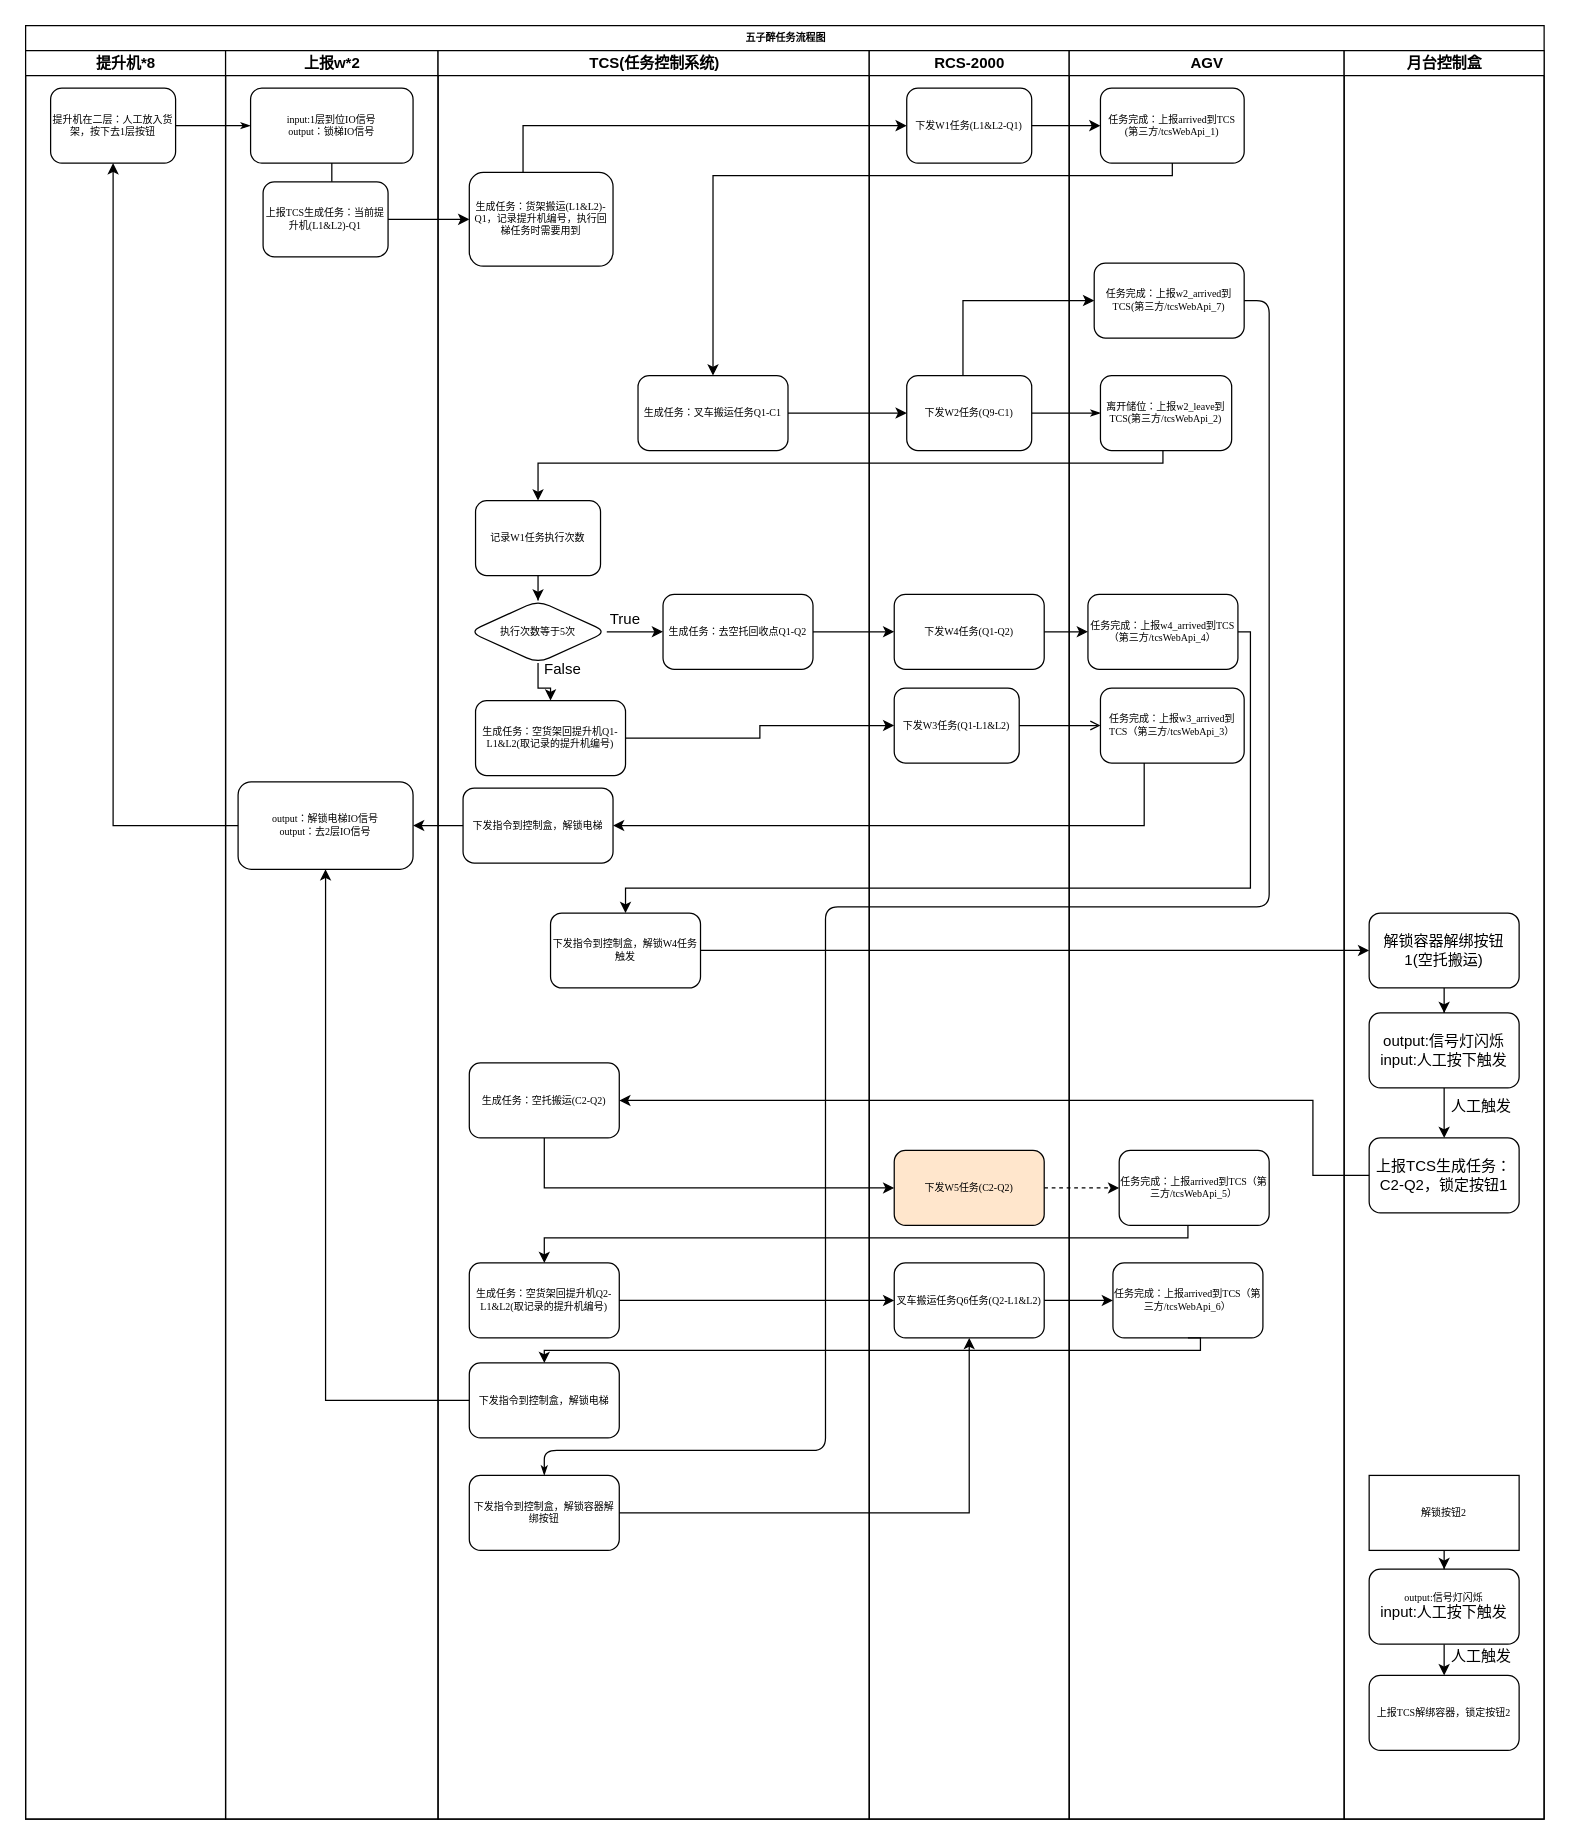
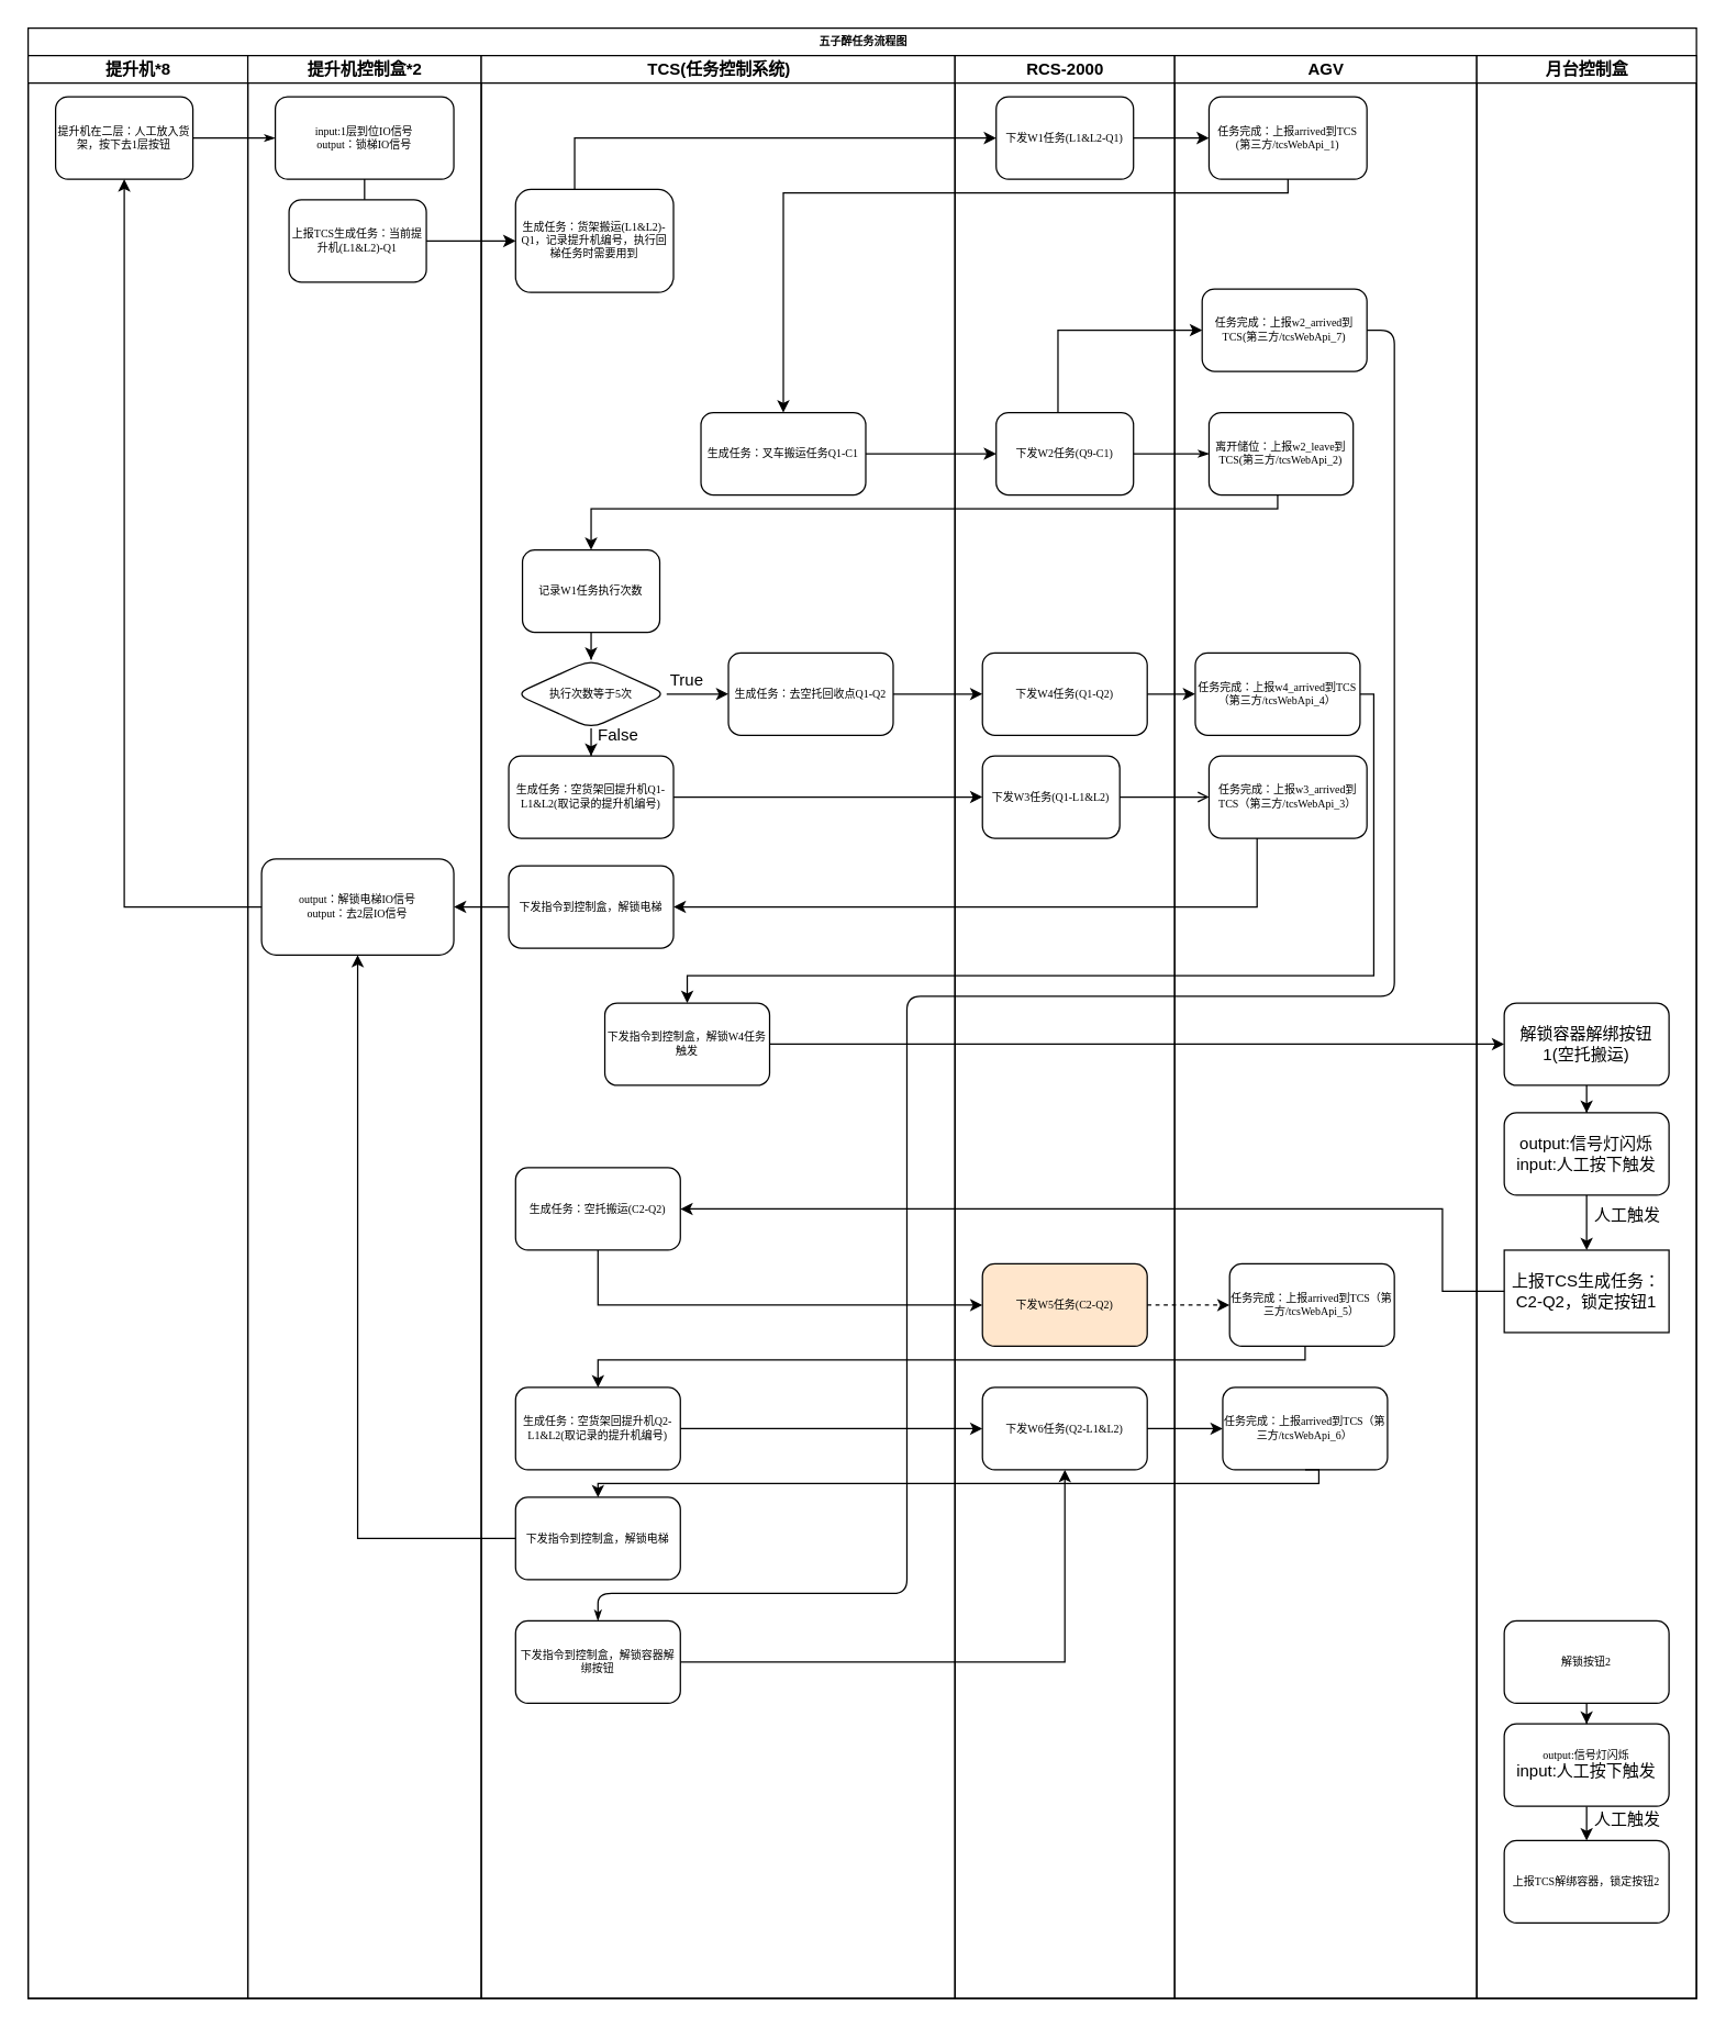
- <mxCell id="7" value="上报w*2" style="swimlane;html=1;startSize=20;" parent="2" vertex="1"><mxGeometry x="160" y="20" width="170" height="1415" as="geometry" /></mxCell>
+ <mxCell id="7" value="提升机控制盒*2" style="swimlane;html=1;startSize=20;" parent="2" vertex="1"><mxGeometry x="160" y="20" width="170" height="1415" as="geometry" /></mxCell>
- <mxCell id="18" value="生成任务：空货架回提升机Q1-L1&amp;amp;L2(取记录的提升机编号)" style="whiteSpace=wrap;html=1;fontSize=8;fontFamily=Verdana;rounded=1;shadow=0;labelBackgroundColor=none;strokeWidth=1;" parent="12" vertex="1"><mxGeometry x="30" y="520" width="120" height="60" as="geometry" /></mxCell>
+ <mxCell id="18" value="生成任务：空货架回提升机Q1-L1&amp;amp;L2(取记录的提升机编号)" style="whiteSpace=wrap;html=1;fontSize=8;fontFamily=Verdana;rounded=1;shadow=0;labelBackgroundColor=none;strokeWidth=1;" parent="12" vertex="1"><mxGeometry x="20" y="510" width="120" height="60" as="geometry" /></mxCell>
- <mxCell id="50" value="上报TCS生成任务：C2-Q2，锁定按钮1" style="whiteSpace=wrap;html=1;rounded=1;" parent="45" vertex="1"><mxGeometry x="20" y="870" width="120" height="60" as="geometry" /></mxCell>
+ <mxCell id="50" value="上报TCS生成任务：C2-Q2，锁定按钮1" style="whiteSpace=wrap;html=1;rounded=0;" parent="45" vertex="1"><mxGeometry x="20" y="870" width="120" height="60" as="geometry" /></mxCell>
- <mxCell id="36" value="叉车搬运任务Q6任务(Q2-L1&amp;amp;L2)" style="whiteSpace=wrap;html=1;fontSize=8;fontFamily=Verdana;rounded=1;shadow=0;labelBackgroundColor=none;strokeWidth=1;" parent="30" vertex="1"><mxGeometry x="20" y="970" width="120" height="60" as="geometry" /></mxCell>
+ <mxCell id="36" value="下发W6任务(Q2-L1&amp;amp;L2)" style="whiteSpace=wrap;html=1;fontSize=8;fontFamily=Verdana;rounded=1;shadow=0;labelBackgroundColor=none;strokeWidth=1;" parent="30" vertex="1"><mxGeometry x="20" y="970" width="120" height="60" as="geometry" /></mxCell>
- <mxCell id="53" value="解锁按钮2" style="whiteSpace=wrap;html=1;fontSize=8;fontFamily=Verdana;shadow=0;labelBackgroundColor=none;strokeWidth=1;rounded=0;" parent="45" vertex="1"><mxGeometry x="20" y="1140" width="120" height="60" as="geometry" /></mxCell>
+ <mxCell id="53" value="解锁按钮2" style="whiteSpace=wrap;html=1;fontSize=8;fontFamily=Verdana;rounded=1;shadow=0;labelBackgroundColor=none;strokeWidth=1;" parent="45" vertex="1"><mxGeometry x="20" y="1140" width="120" height="60" as="geometry" /></mxCell>
